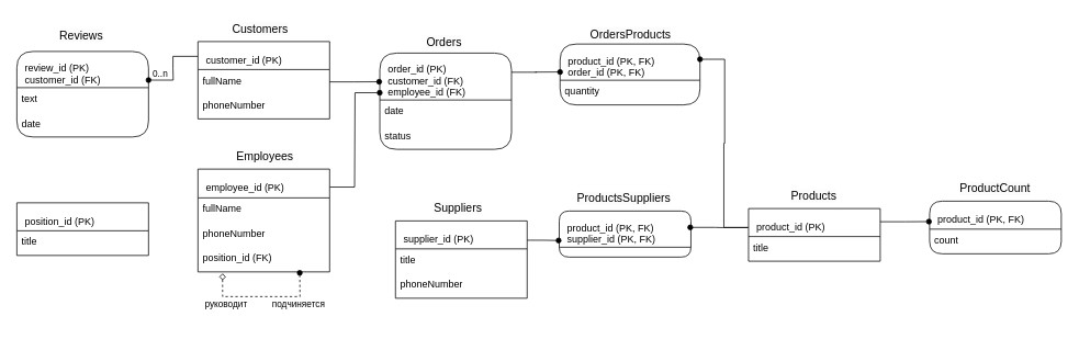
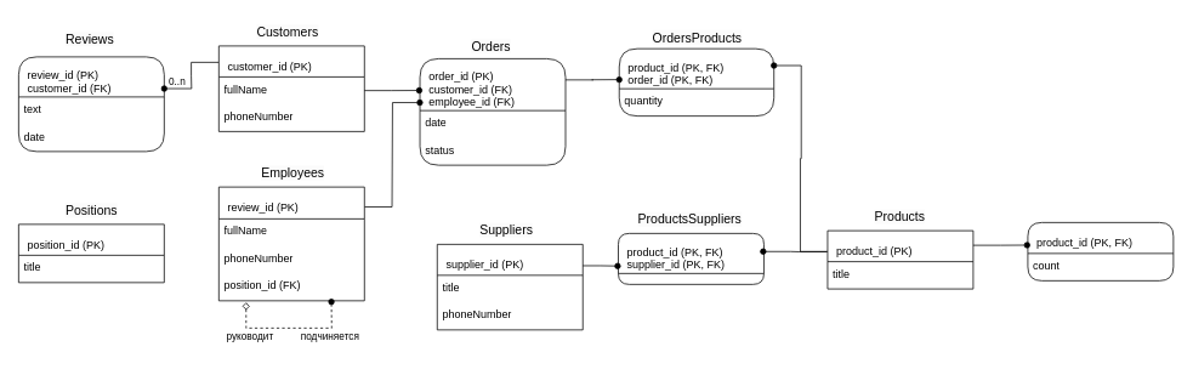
- <mxCell id="10" value="employee_id (PK)" style="swimlane;fontStyle=0;childLayout=stackLayout;horizontal=1;startSize=35;horizontalStack=0;resizeParent=1;resizeParentMax=0;resizeLast=0;collapsible=1;marginBottom=0;align=left;fontSize=12;spacingTop=10;spacingLeft=8;" parent="1" vertex="1"><mxGeometry x="240" y="205" width="160" height="125" as="geometry" /></mxCell>
+ <mxCell id="10" value="review_id (PK)" style="swimlane;fontStyle=0;childLayout=stackLayout;horizontal=1;startSize=35;horizontalStack=0;resizeParent=1;resizeParentMax=0;resizeLast=0;collapsible=1;marginBottom=0;align=left;fontSize=12;spacingTop=10;spacingLeft=8;" parent="1" vertex="1"><mxGeometry x="240" y="205" width="160" height="125" as="geometry" /></mxCell>
- <mxCell id="44" value="&lt;span style=&quot;color: rgb(0, 0, 0); font-family: Helvetica; font-size: 14px; font-style: normal; font-variant-ligatures: normal; font-variant-caps: normal; font-weight: 400; letter-spacing: normal; orphans: 2; text-align: center; text-indent: 0px; text-transform: none; widows: 2; word-spacing: 0px; -webkit-text-stroke-width: 0px; white-space: nowrap; background-color: rgb(251, 251, 251); text-decoration-thickness: initial; text-decoration-style: initial; text-decoration-color: initial; display: inline !important; float: none;&quot;&gt;ProductCount&lt;/span&gt;" style="text;whiteSpace=wrap;html=1;" parent="1" vertex="1"><mxGeometry x="1164" y="214" width="90" height="30" as="geometry" /></mxCell>
+ <mxCell id="42" value="&lt;span style=&quot;color: rgb(0, 0, 0); font-family: Helvetica; font-size: 14px; font-style: normal; font-variant-ligatures: normal; font-variant-caps: normal; font-weight: 400; letter-spacing: normal; orphans: 2; text-align: center; text-indent: 0px; text-transform: none; widows: 2; word-spacing: 0px; -webkit-text-stroke-width: 0px; white-space: nowrap; background-color: rgb(251, 251, 251); text-decoration-thickness: initial; text-decoration-style: initial; text-decoration-color: initial; display: inline !important; float: none;&quot;&gt;Positions&lt;/span&gt;" style="text;whiteSpace=wrap;html=1;" parent="1" vertex="1"><mxGeometry x="70" y="216" width="60" height="30" as="geometry" /></mxCell>
